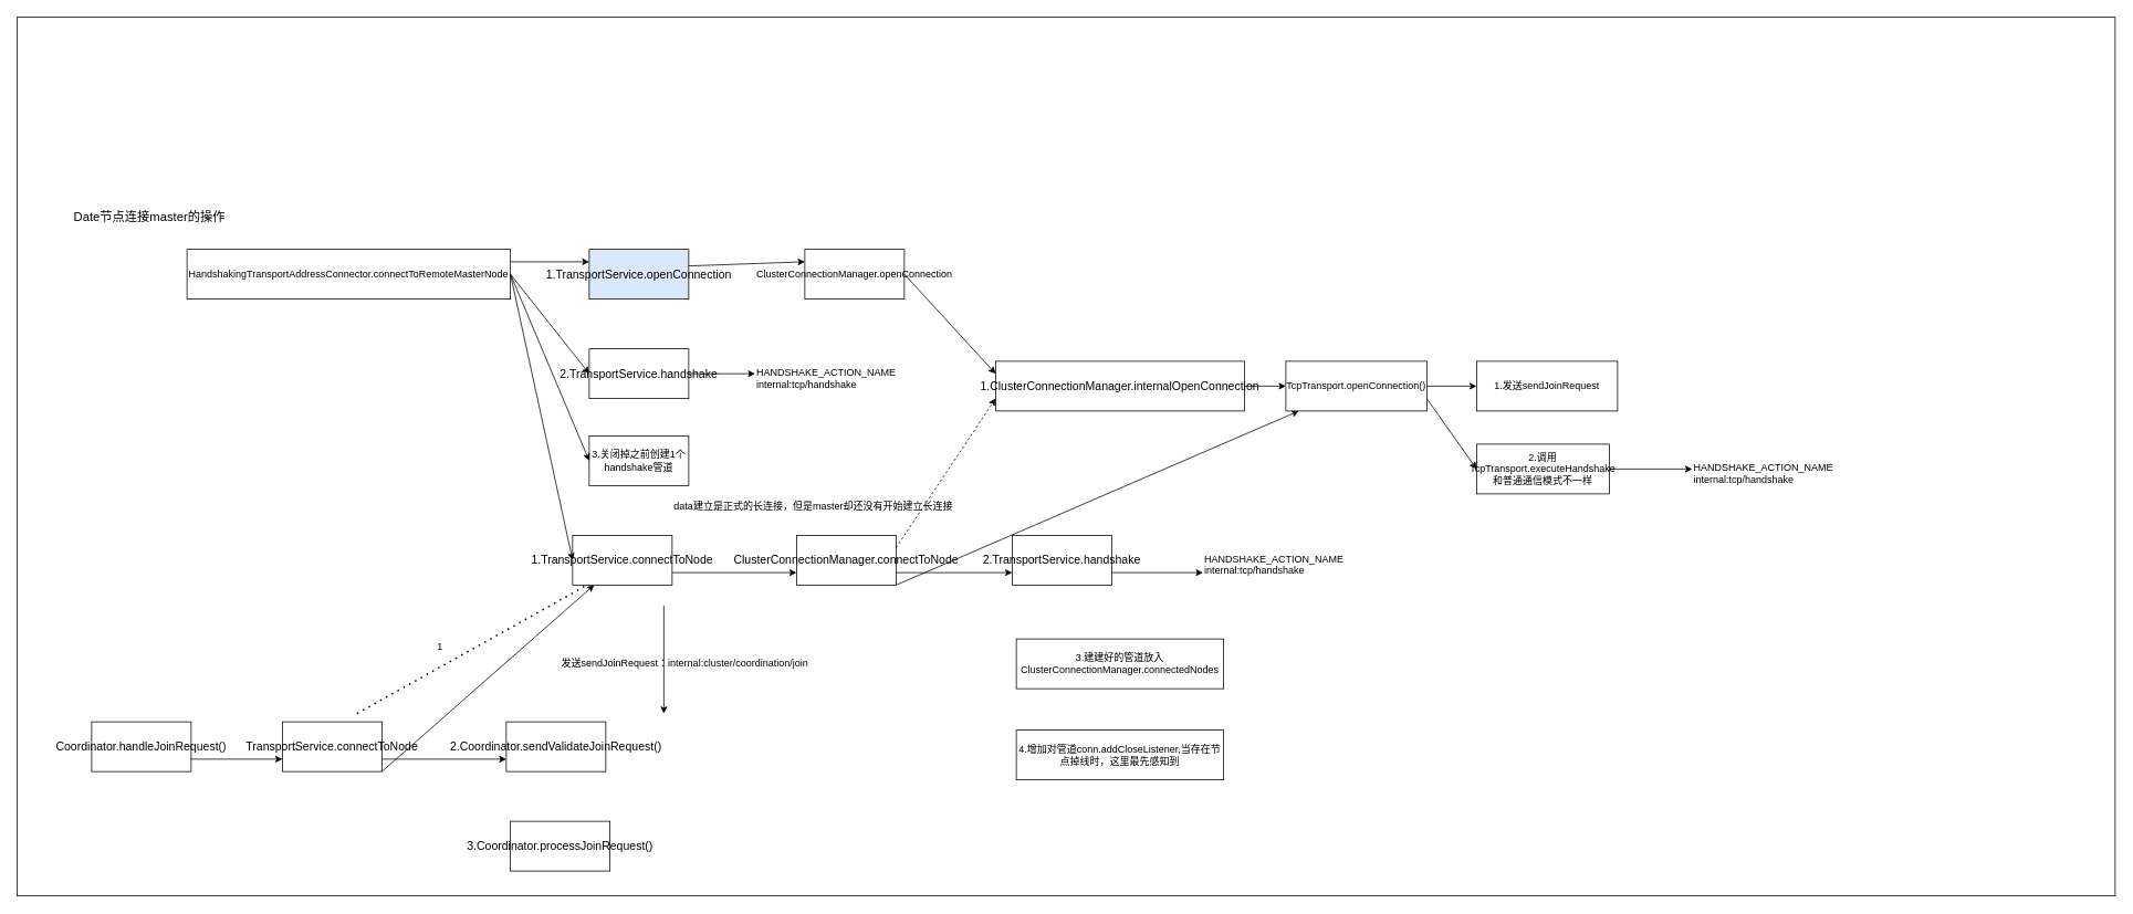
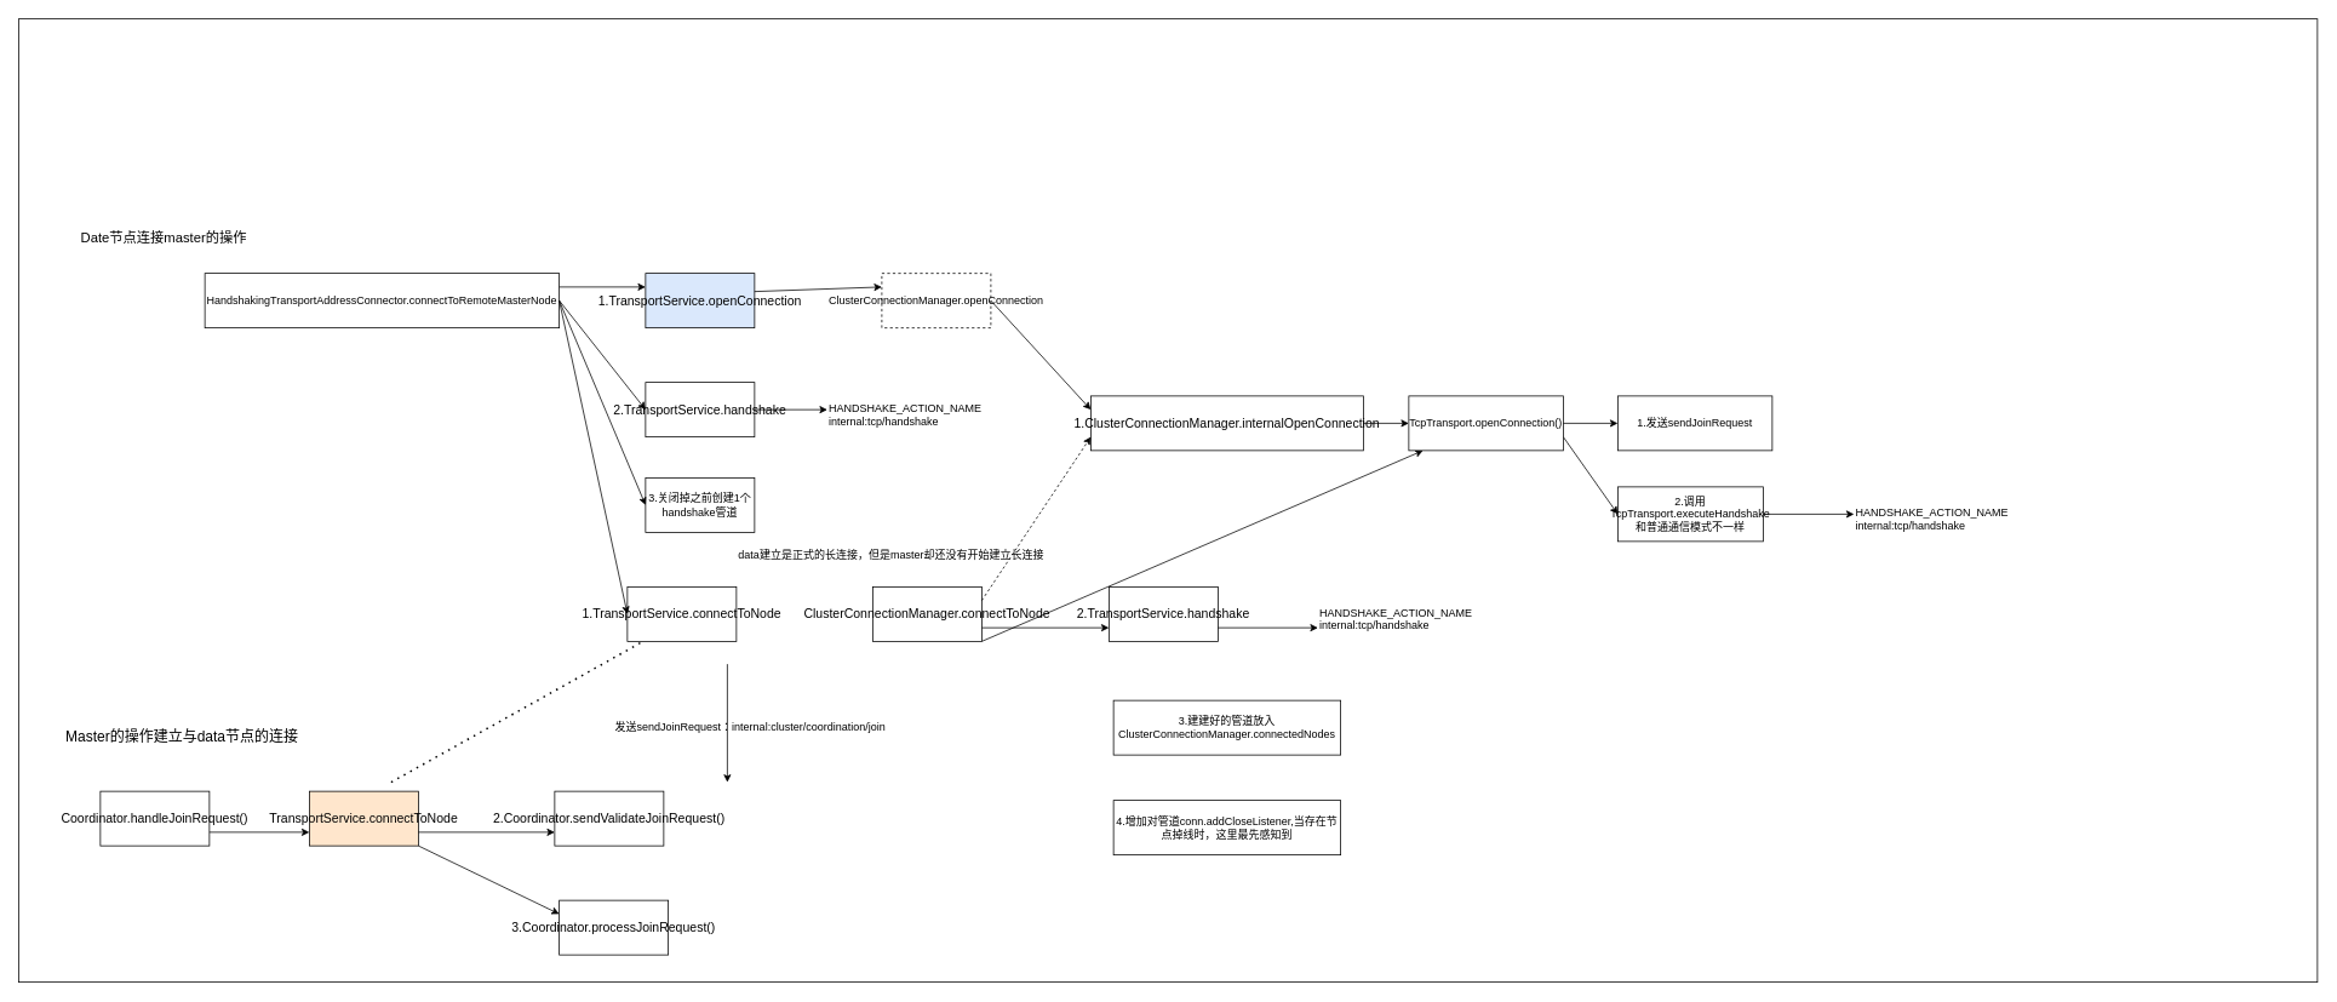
- <mxCell id="5" value="ClusterConnectionManager.openConnection" style="rounded=0;whiteSpace=wrap;html=1;" parent="1" vertex="1"><mxGeometry x="970" y="300" width="120" height="60" as="geometry" /></mxCell>
+ <mxCell id="5" value="ClusterConnectionManager.openConnection" style="rounded=0;whiteSpace=wrap;html=1;dashed=1;" parent="1" vertex="1"><mxGeometry x="970" y="300" width="120" height="60" as="geometry" /></mxCell>
- <mxCell id="26" value="" style="endArrow=classic;html=1;entryX=0;entryY=0.75;entryDx=0;entryDy=0;exitX=1;exitY=0.75;exitDx=0;exitDy=0;" parent="1" source="20" target="21" edge="1"><mxGeometry width="50" height="50" relative="1" as="geometry"><mxPoint x="600" y="340" as="sourcePoint" /><mxPoint x="720" y="685" as="targetPoint" /></mxGeometry></mxCell>
- <mxCell id="42" value="1" style="text;html=1;align=center;verticalAlign=middle;resizable=0;points=[];autosize=1;" parent="1" vertex="1"><mxGeometry x="520" y="770" width="20" height="20" as="geometry" /></mxCell>
+ <mxCell id="48" value="&lt;font style=&quot;font-size: 16px&quot;&gt;Master的操作建立与data节点的连接&lt;/font&gt;" style="text;html=1;strokeColor=none;fillColor=none;align=center;verticalAlign=middle;whiteSpace=wrap;rounded=0;" parent="1" vertex="1"><mxGeometry x="70" y="800" width="260" height="20" as="geometry" /></mxCell>
- <mxCell id="47" value="" style="endArrow=classic;html=1;exitX=1;exitY=1;exitDx=0;exitDy=0;" parent="1" source="40" target="20" edge="1"><mxGeometry width="50" height="50" relative="1" as="geometry"><mxPoint x="470" y="925" as="sourcePoint" /><mxPoint x="620" y="925" as="targetPoint" /></mxGeometry></mxCell>
+ <mxCell id="47" value="" style="endArrow=classic;html=1;entryX=0;entryY=0.25;entryDx=0;entryDy=0;exitX=1;exitY=1;exitDx=0;exitDy=0;" parent="1" source="40" target="44" edge="1"><mxGeometry width="50" height="50" relative="1" as="geometry"><mxPoint x="470" y="925" as="sourcePoint" /><mxPoint x="620" y="925" as="targetPoint" /></mxGeometry></mxCell>
- <mxCell id="40" value="&lt;font style=&quot;font-size: 14px&quot;&gt;TransportService.connectToNode&lt;/font&gt;" style="rounded=0;whiteSpace=wrap;html=1;" parent="1" vertex="1"><mxGeometry x="340" y="870" width="120" height="60" as="geometry" /></mxCell>
+ <mxCell id="40" value="&lt;font style=&quot;font-size: 14px&quot;&gt;TransportService.connectToNode&lt;/font&gt;" style="rounded=0;whiteSpace=wrap;html=1;fillColor=#ffe6cc;" parent="1" vertex="1"><mxGeometry x="340" y="870" width="120" height="60" as="geometry" /></mxCell>
